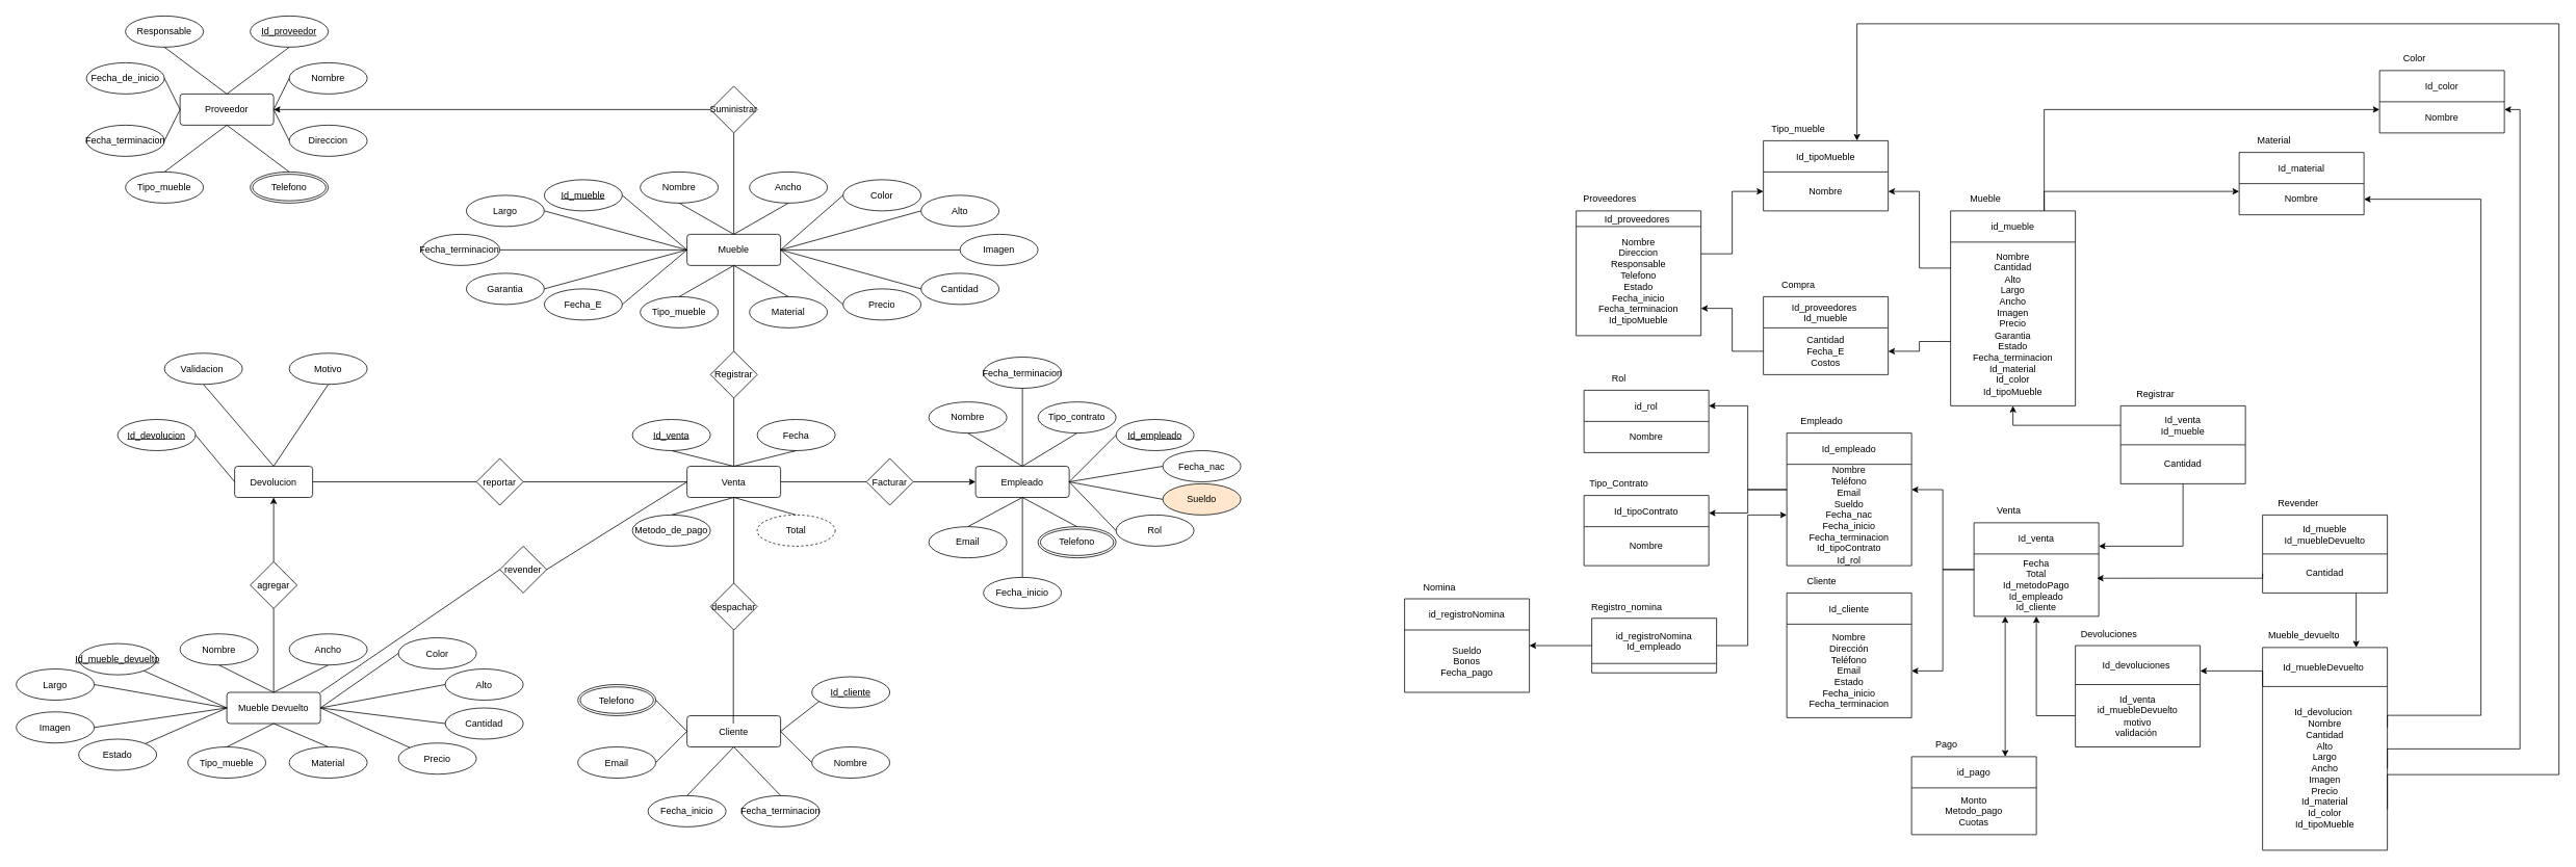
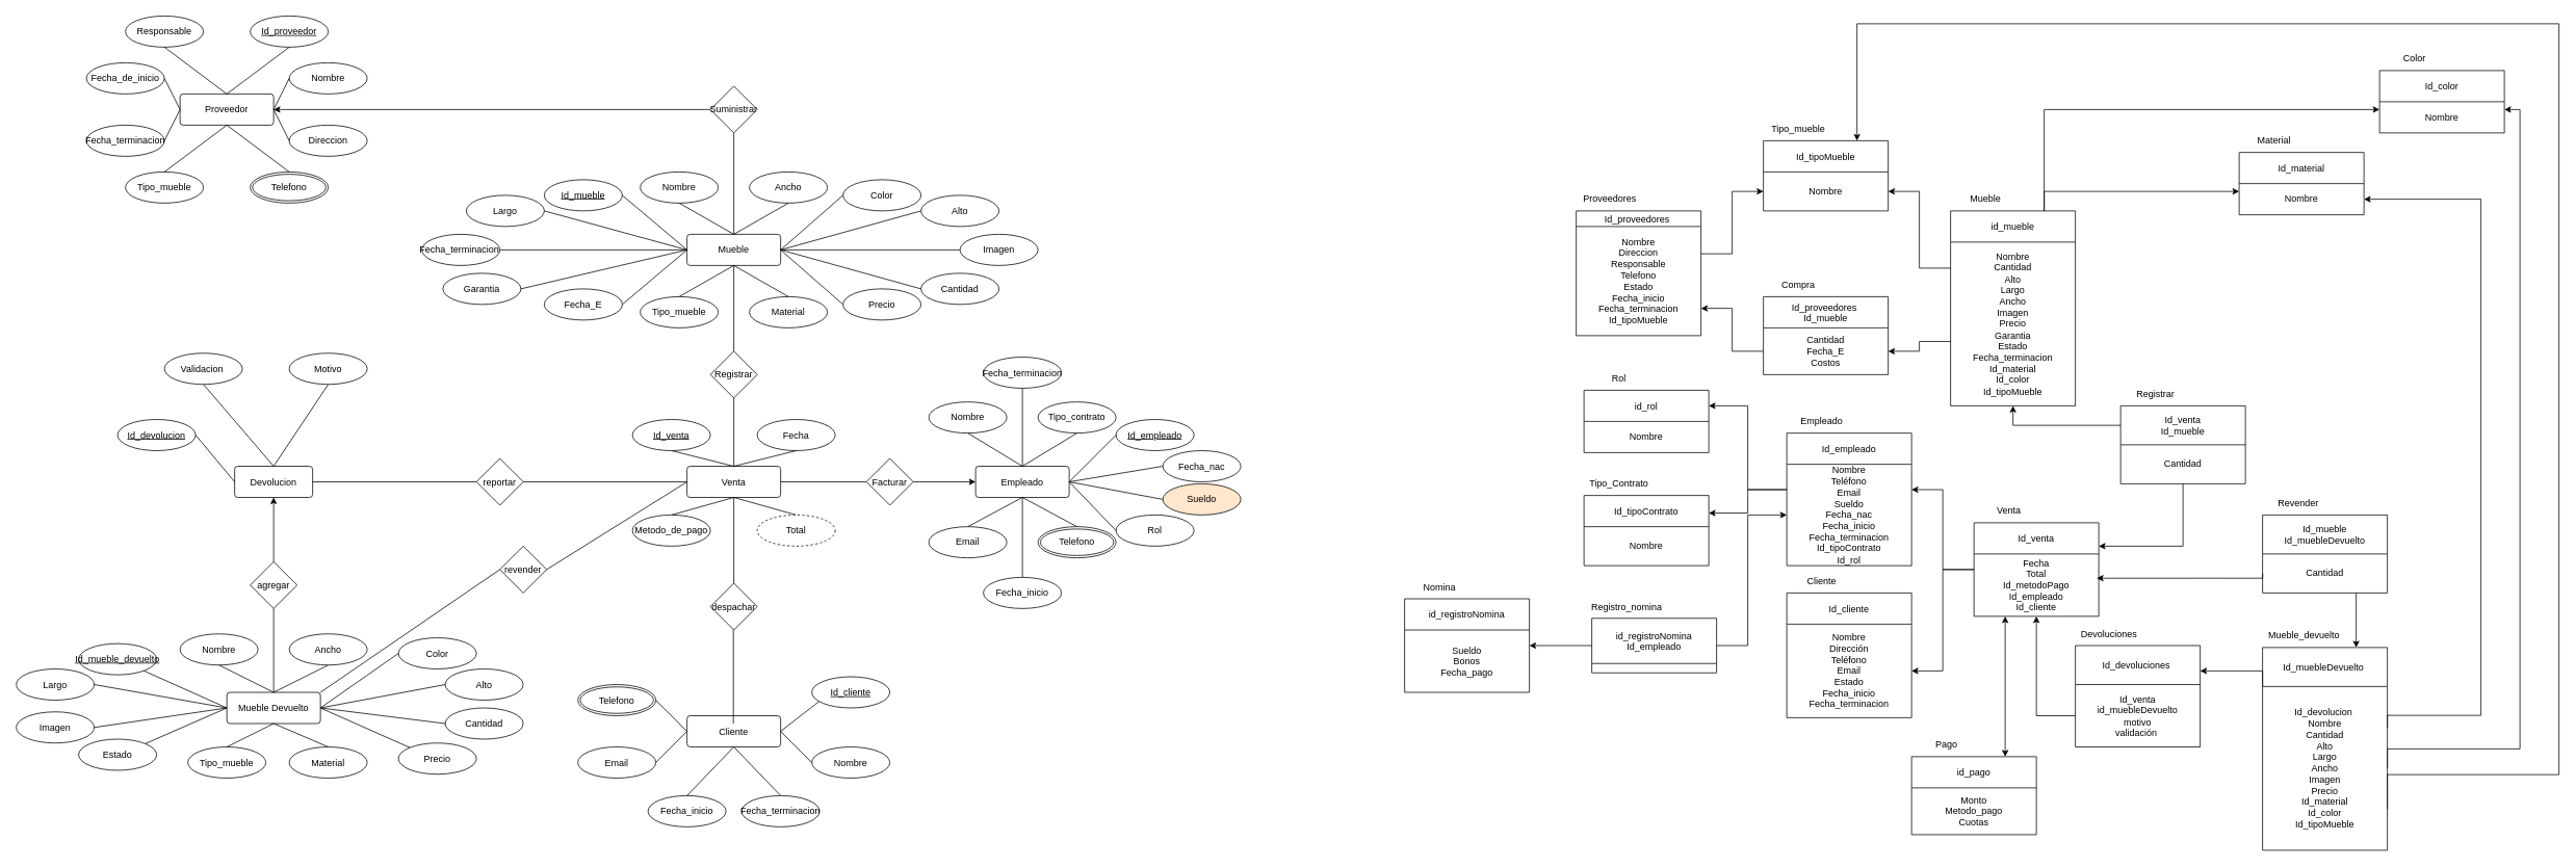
- <mxCell id="70" value="Garantia" style="ellipse;whiteSpace=wrap;html=1;align=center;" parent="1" vertex="1"><mxGeometry x="597" y="350" width="100" height="40" as="geometry" /></mxCell>
+ <mxCell id="70" value="Garantia" style="ellipse;whiteSpace=wrap;html=1;align=center;" parent="1" vertex="1"><mxGeometry x="567" y="350" width="100" height="40" as="geometry" /></mxCell>
